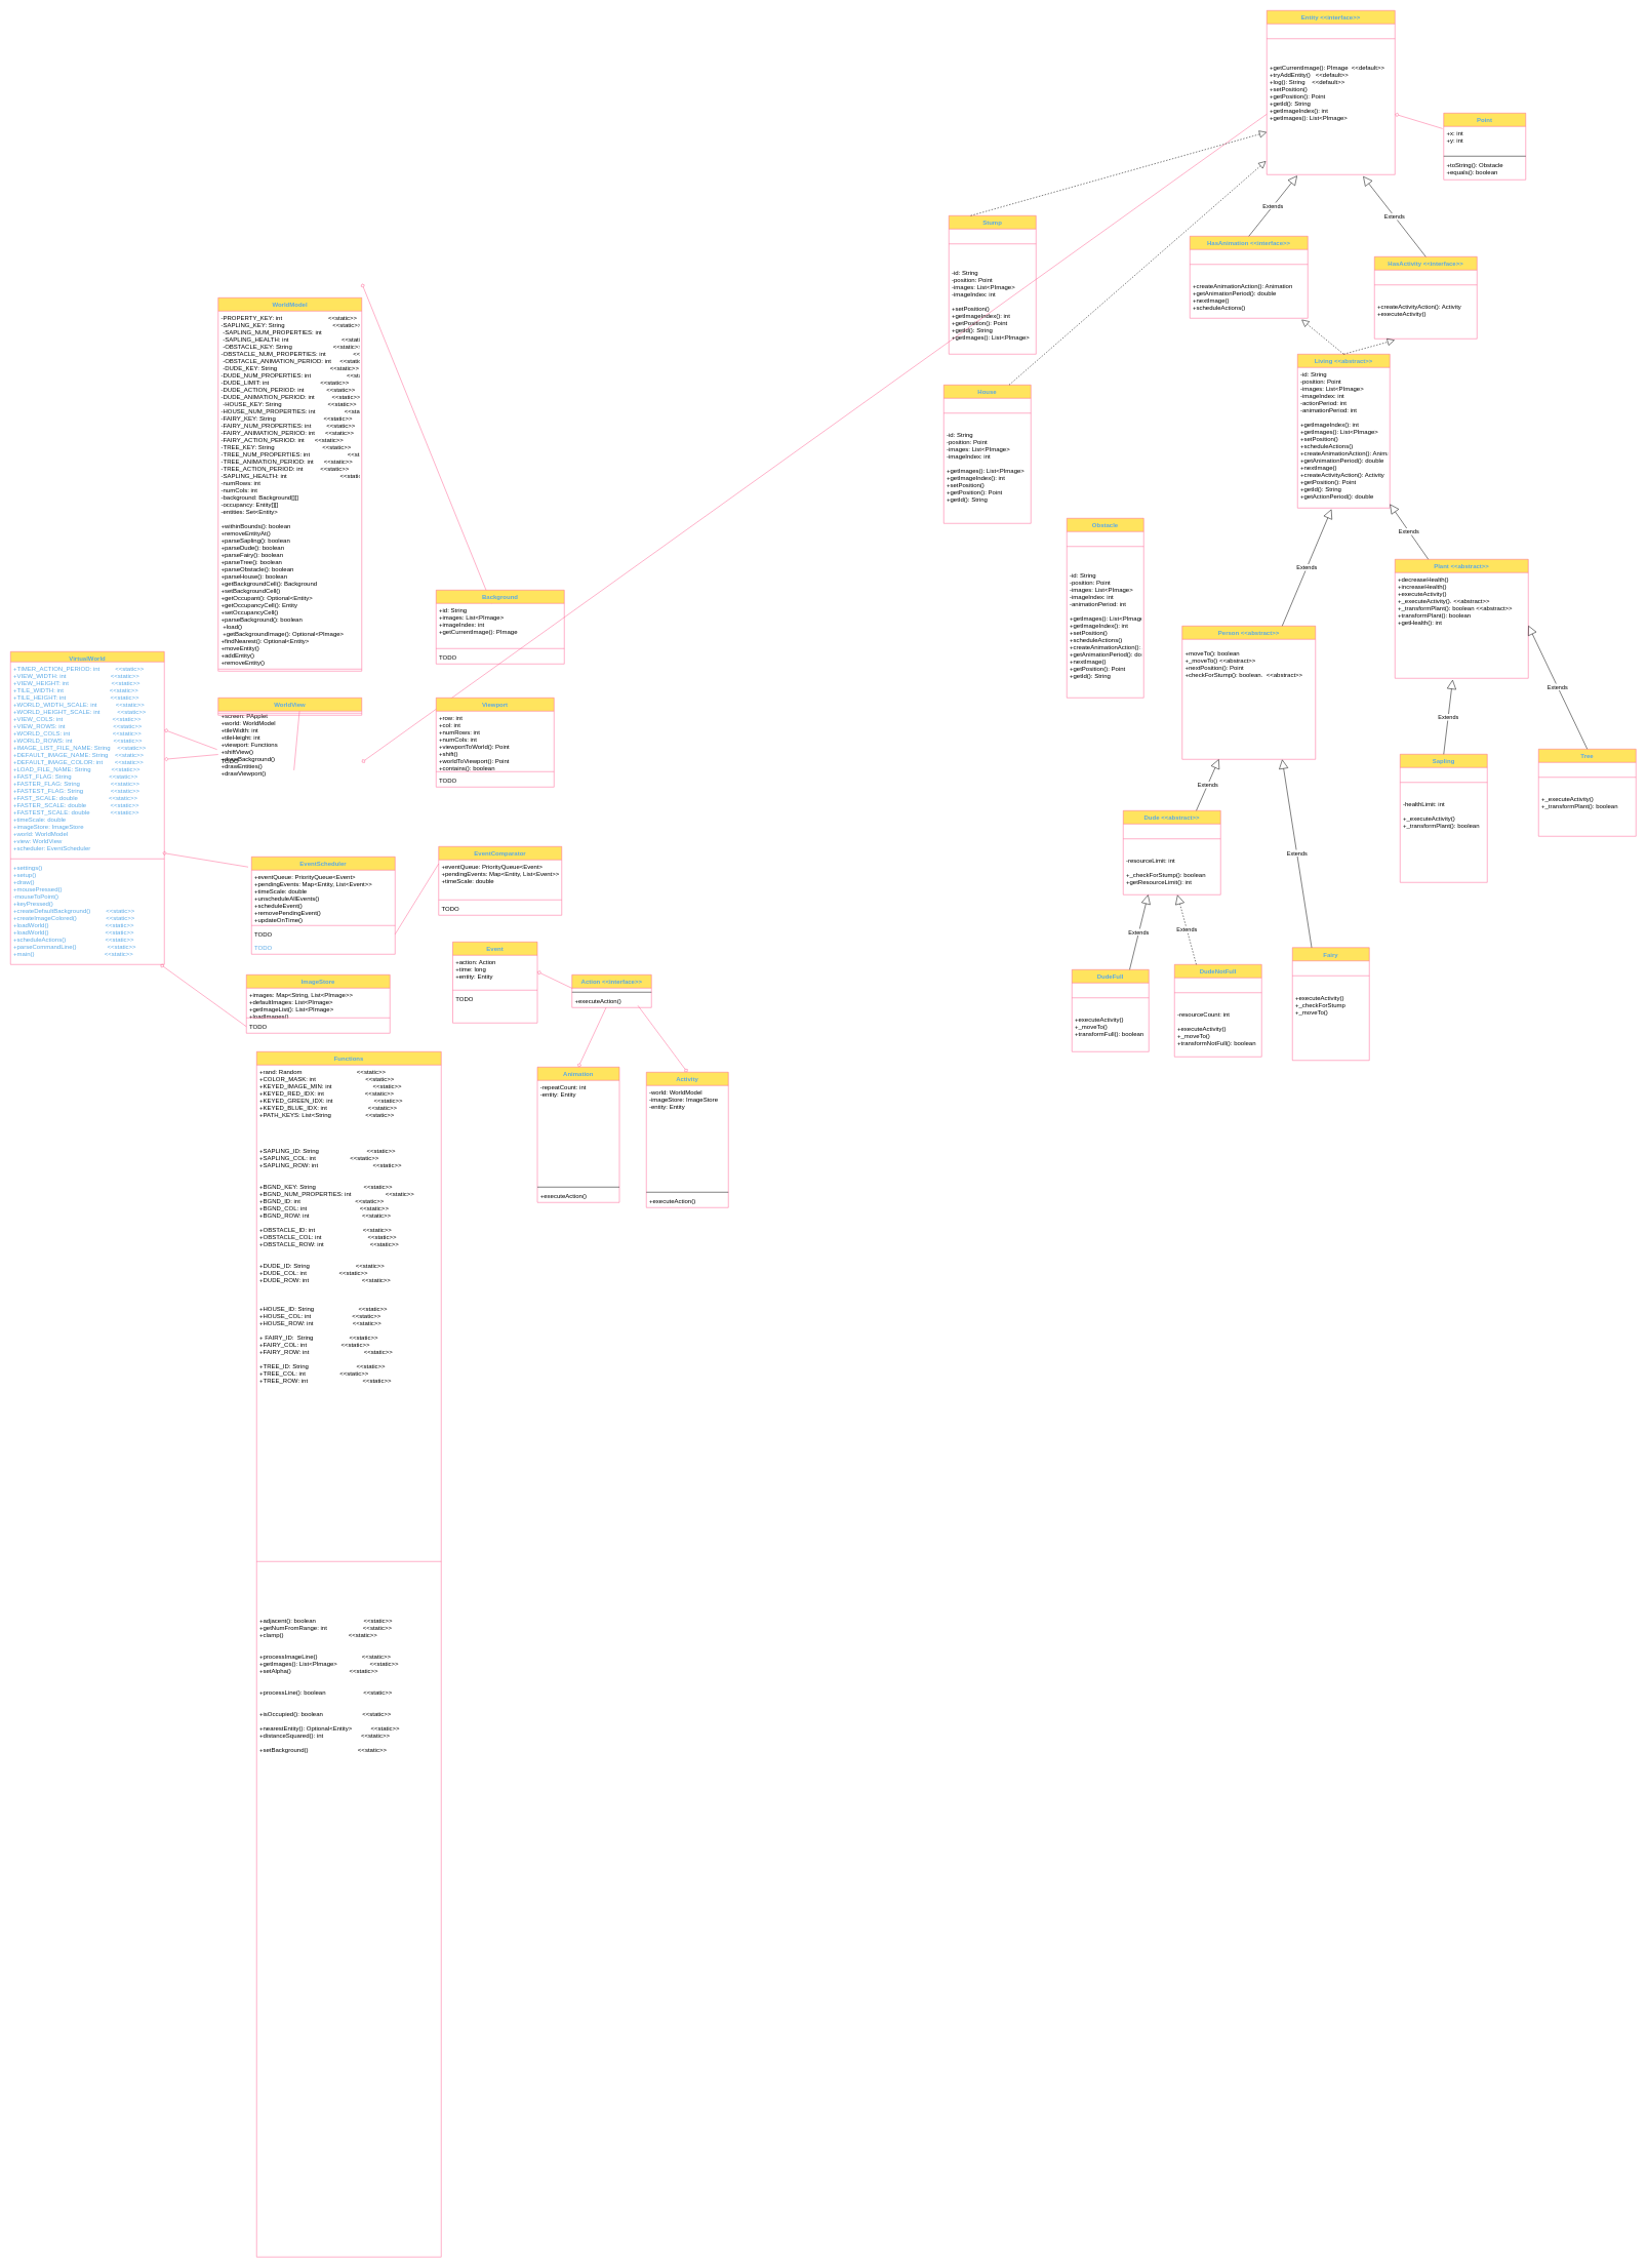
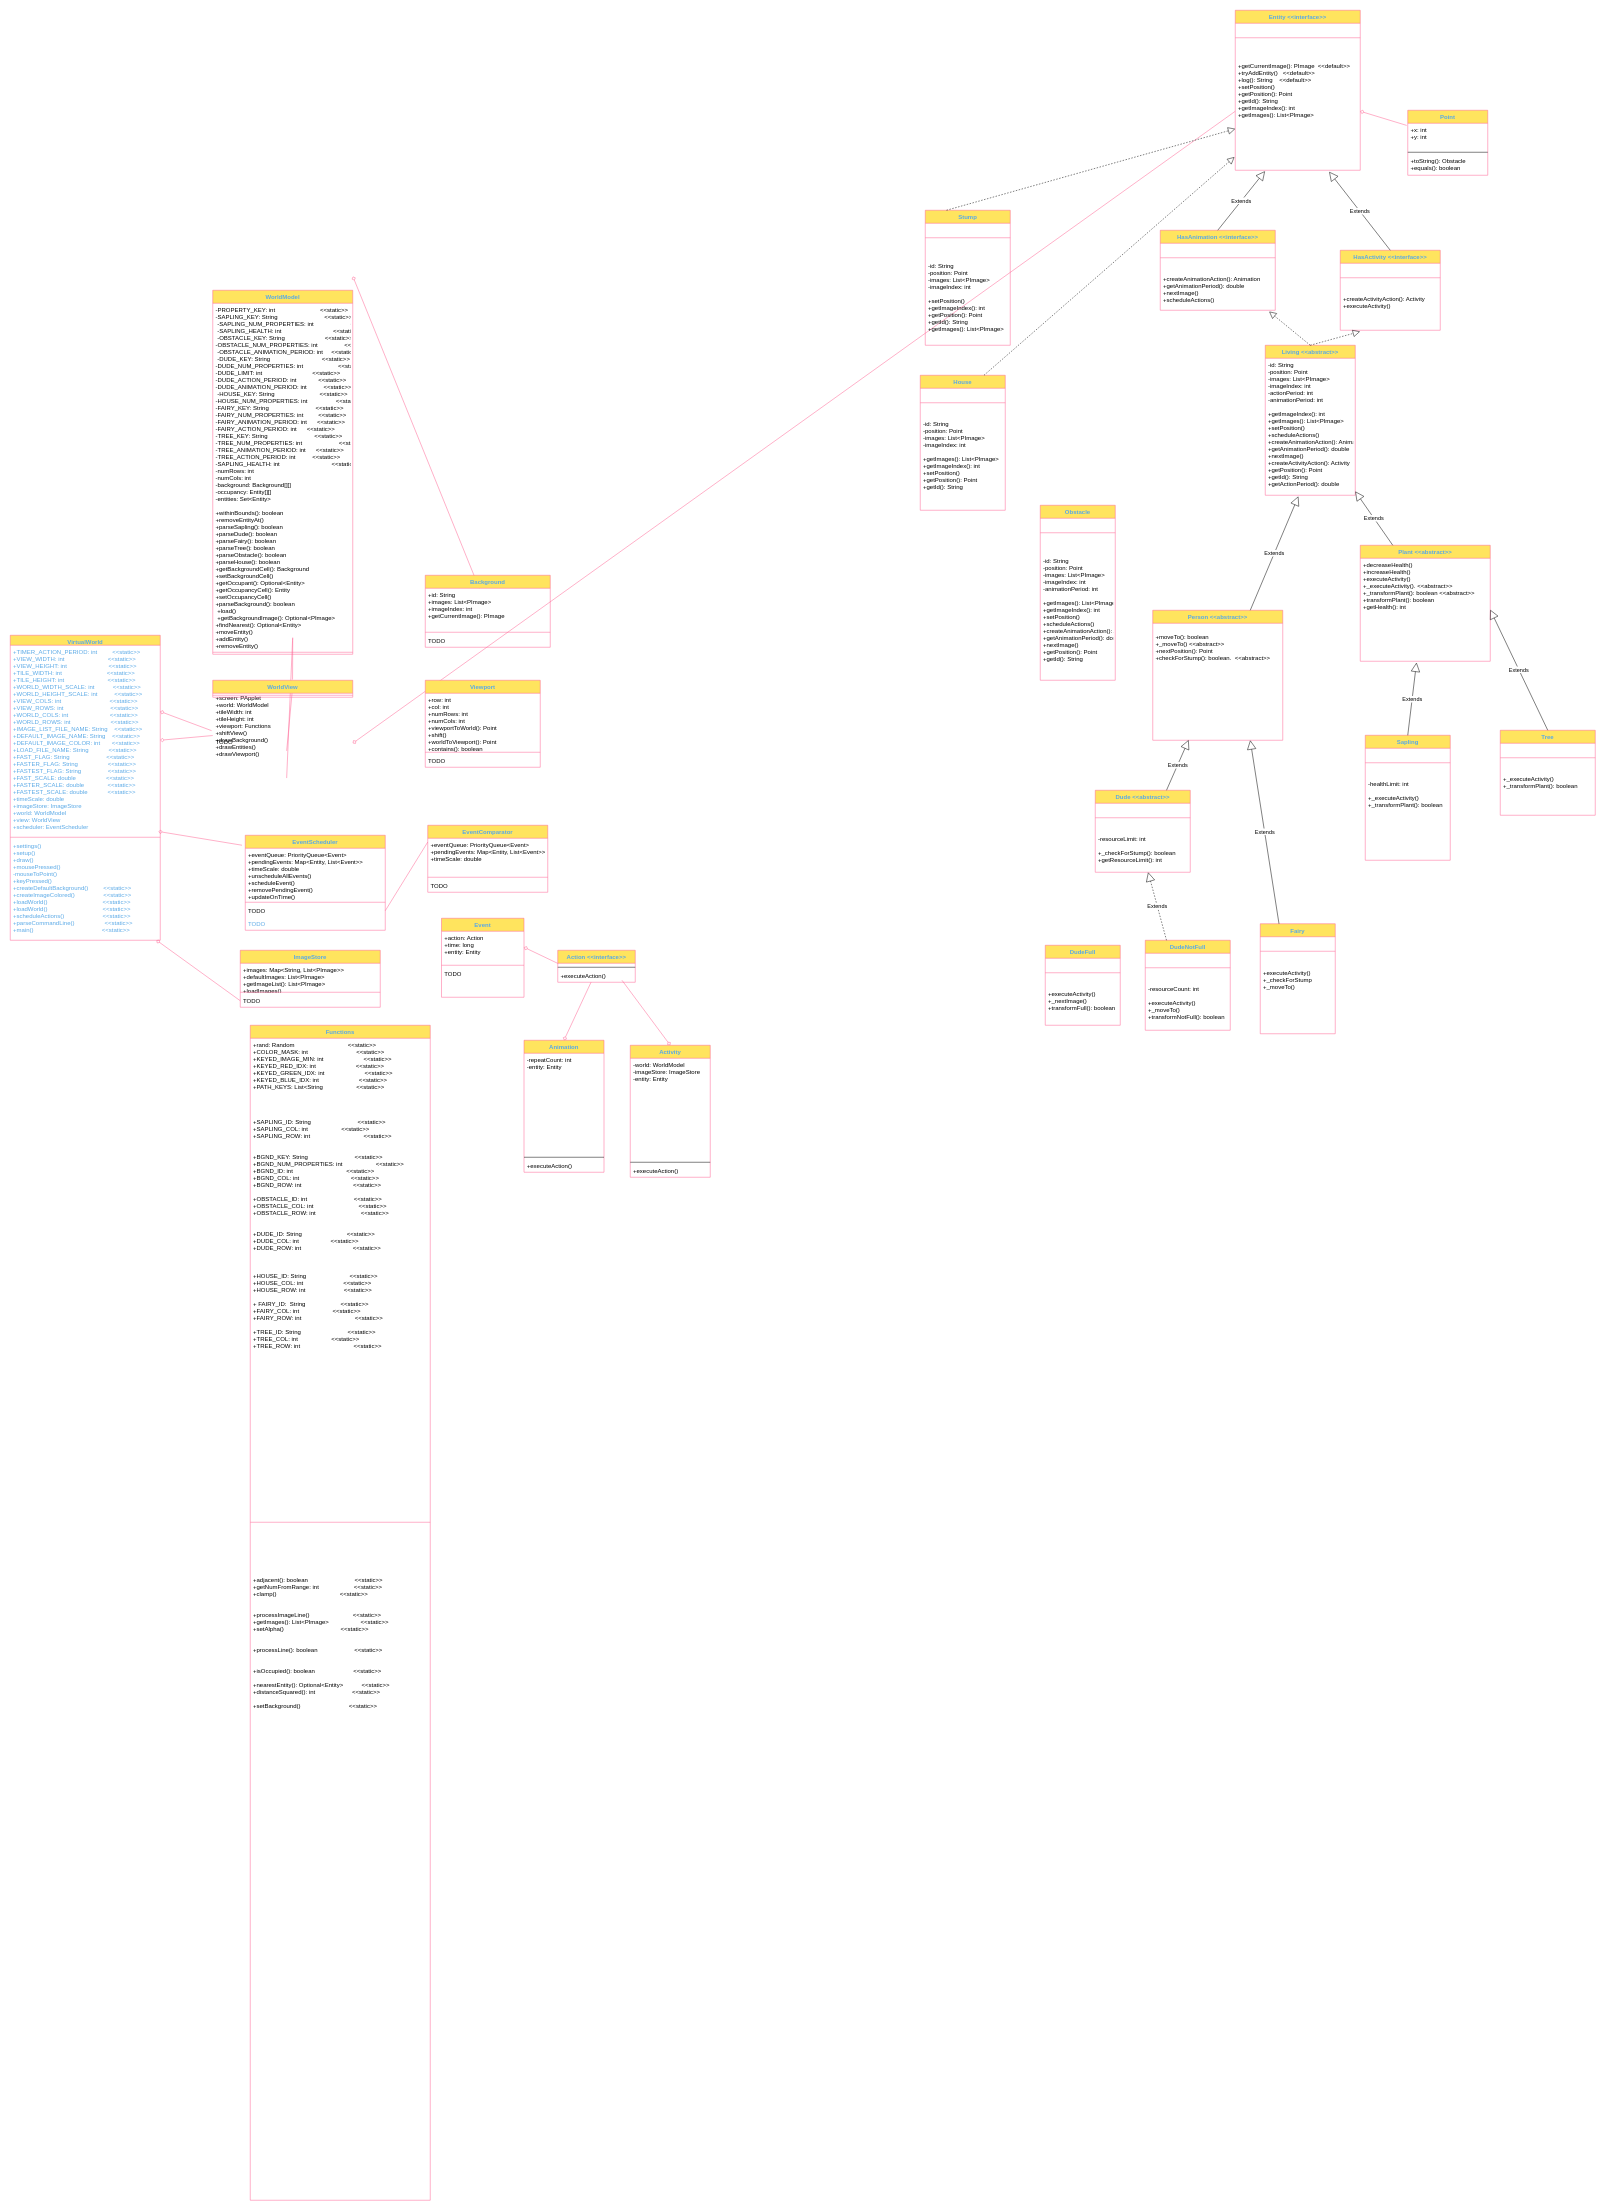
+ <mxCell id="61" value="" style="graphMlID=e13;endArrow=none;strokeColor=#FF6392;strokeWidth=1.0;startArrow=none;startFill=1;endFill=1;fontColor=#5AA9E6;entryX=0.528;entryY=0.978;entryDx=0;entryDy=0;entryPerimeter=0;exitX=0.57;exitY=-0.037;exitDx=0;exitDy=0;exitPerimeter=0;" edge="1" parent="1" source="62" target="60"><mxGeometry relative="1" as="geometry"><mxPoint x="584.6" y="1216.742" as="sourcePoint" /><mxPoint x="572.84" y="1501.296" as="targetPoint" /><Array as="points"><mxPoint x="585" y="1270" /></Array></mxGeometry></mxCell>
- <mxCell id="114" value="Extends" style="endArrow=block;endSize=16;endFill=0;html=1;rounded=0;entryX=0.256;entryY=0.996;entryDx=0;entryDy=0;entryPerimeter=0;exitX=0.75;exitY=0;exitDx=0;exitDy=0;" edge="1" parent="1" source="92" target="108"><mxGeometry width="160" relative="1" as="geometry"><mxPoint x="2185.3" y="1708" as="sourcePoint" /><mxPoint x="2290" y="1536.442" as="targetPoint" /></mxGeometry></mxCell>
- <mxCell id="94" value="+executeActivity()&#10;+_moveTo()&#10;+transformFull(): boolean&#10;&#10;" style="text;strokeColor=none;fillColor=none;align=left;verticalAlign=top;spacingLeft=4;spacingRight=4;overflow=hidden;rotatable=0;points=[[0,0.5],[1,0.5]];portConstraint=eastwest;" vertex="1" parent="92"><mxGeometry y="84" width="150" height="76" as="geometry" /></mxCell>
+ <mxCell id="94" value="+executeActivity()&#10;+_nextImage()&#10;+transformFull(): boolean&#10;&#10;" style="text;strokeColor=none;fillColor=none;align=left;verticalAlign=top;spacingLeft=4;spacingRight=4;overflow=hidden;rotatable=0;points=[[0,0.5],[1,0.5]];portConstraint=eastwest;" vertex="1" parent="92"><mxGeometry y="84" width="150" height="76" as="geometry" /></mxCell>
